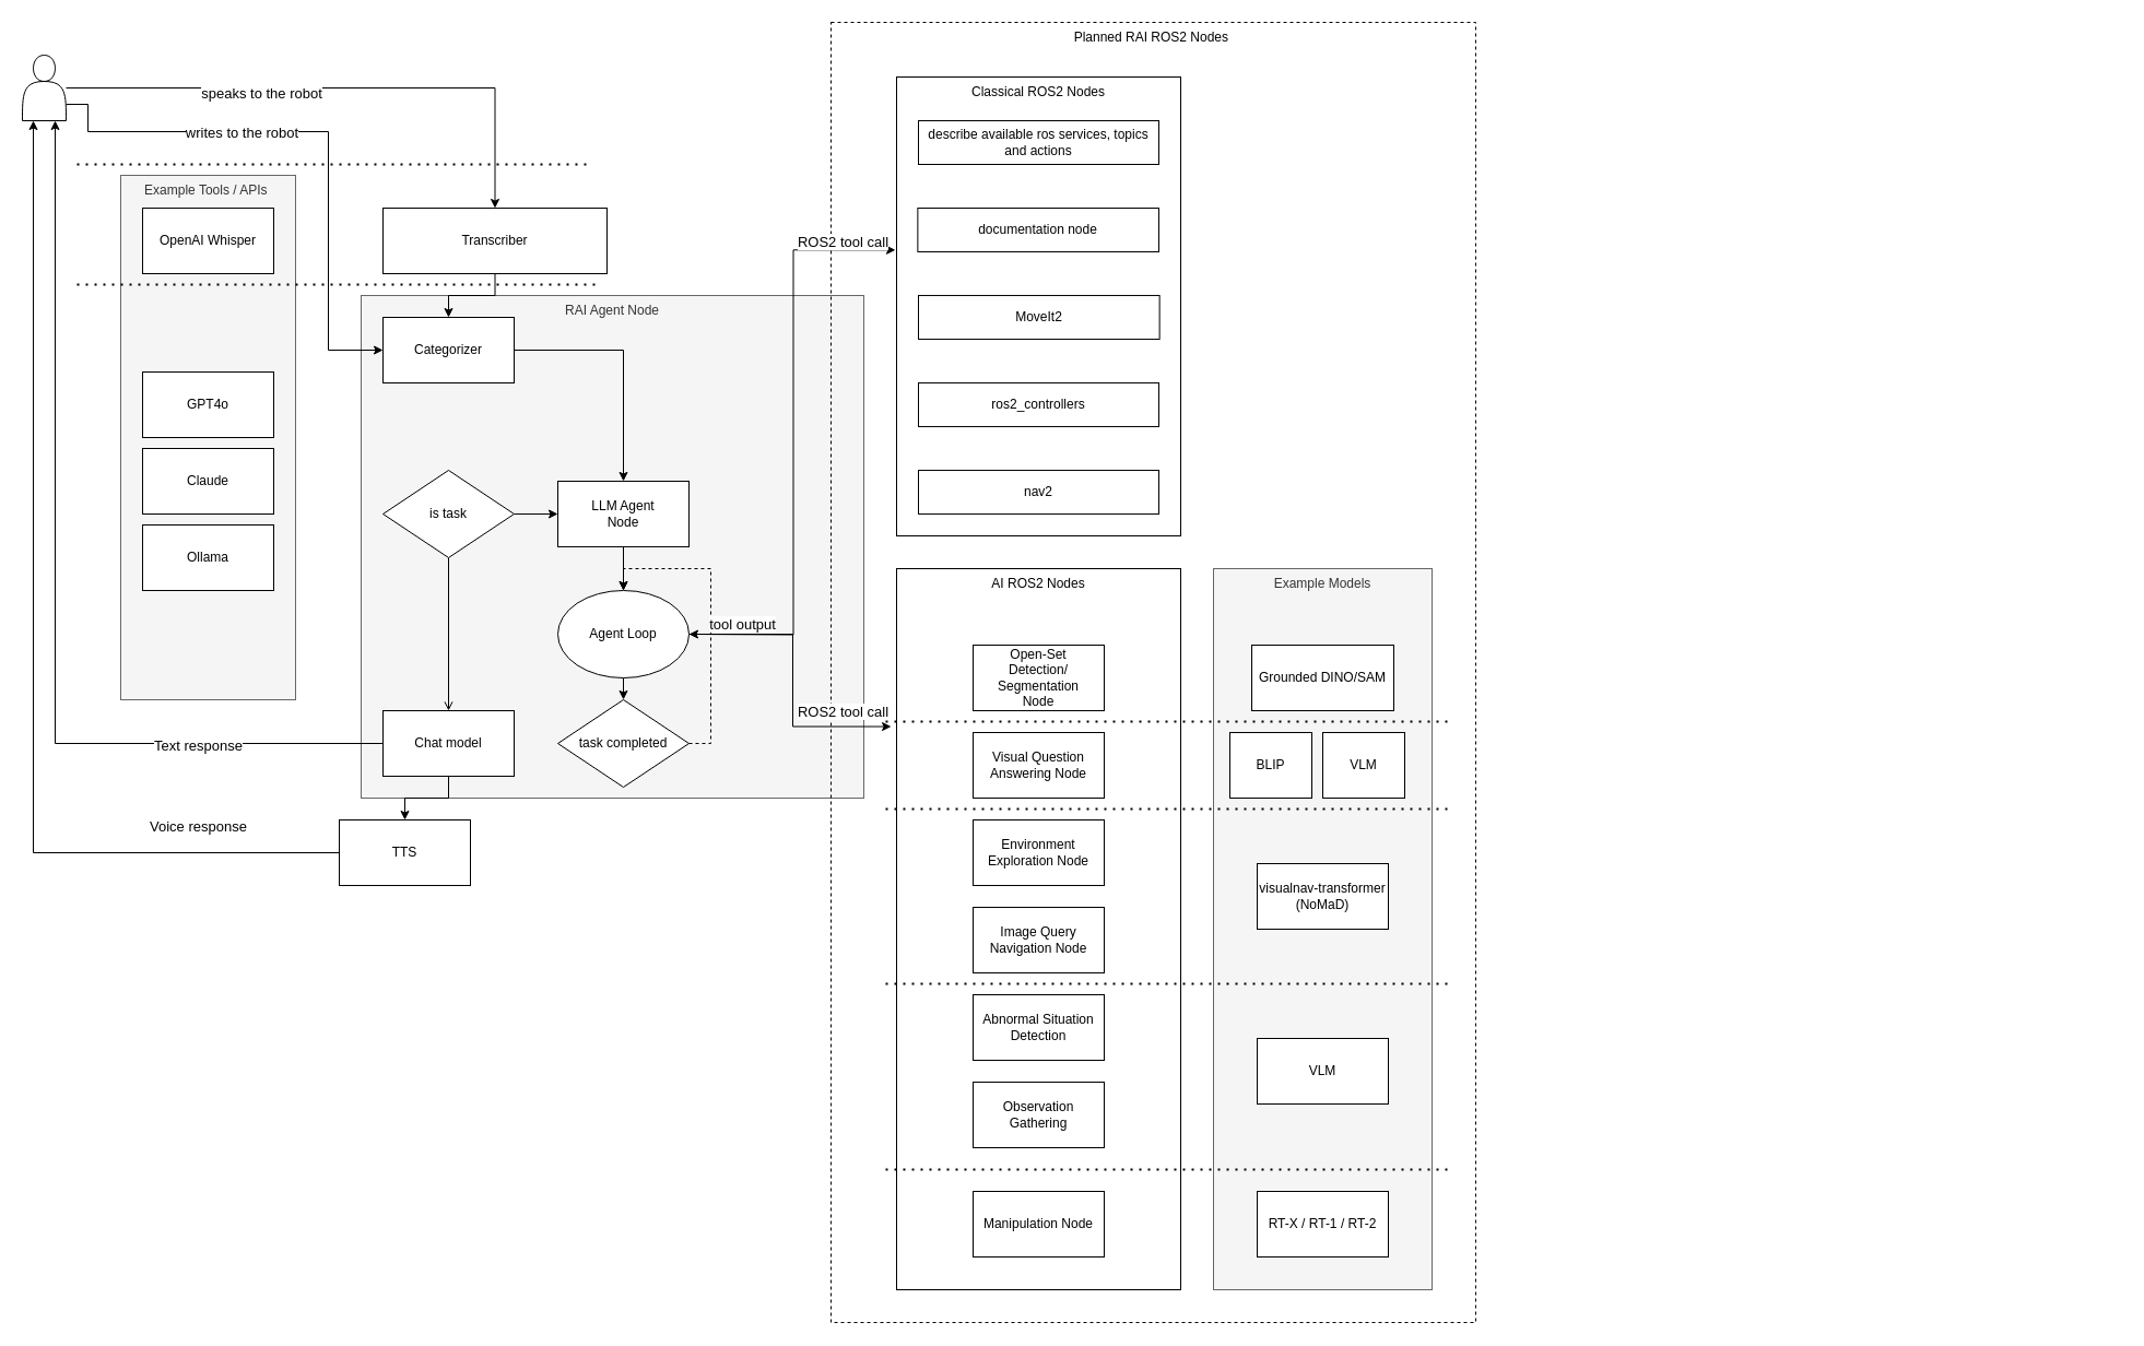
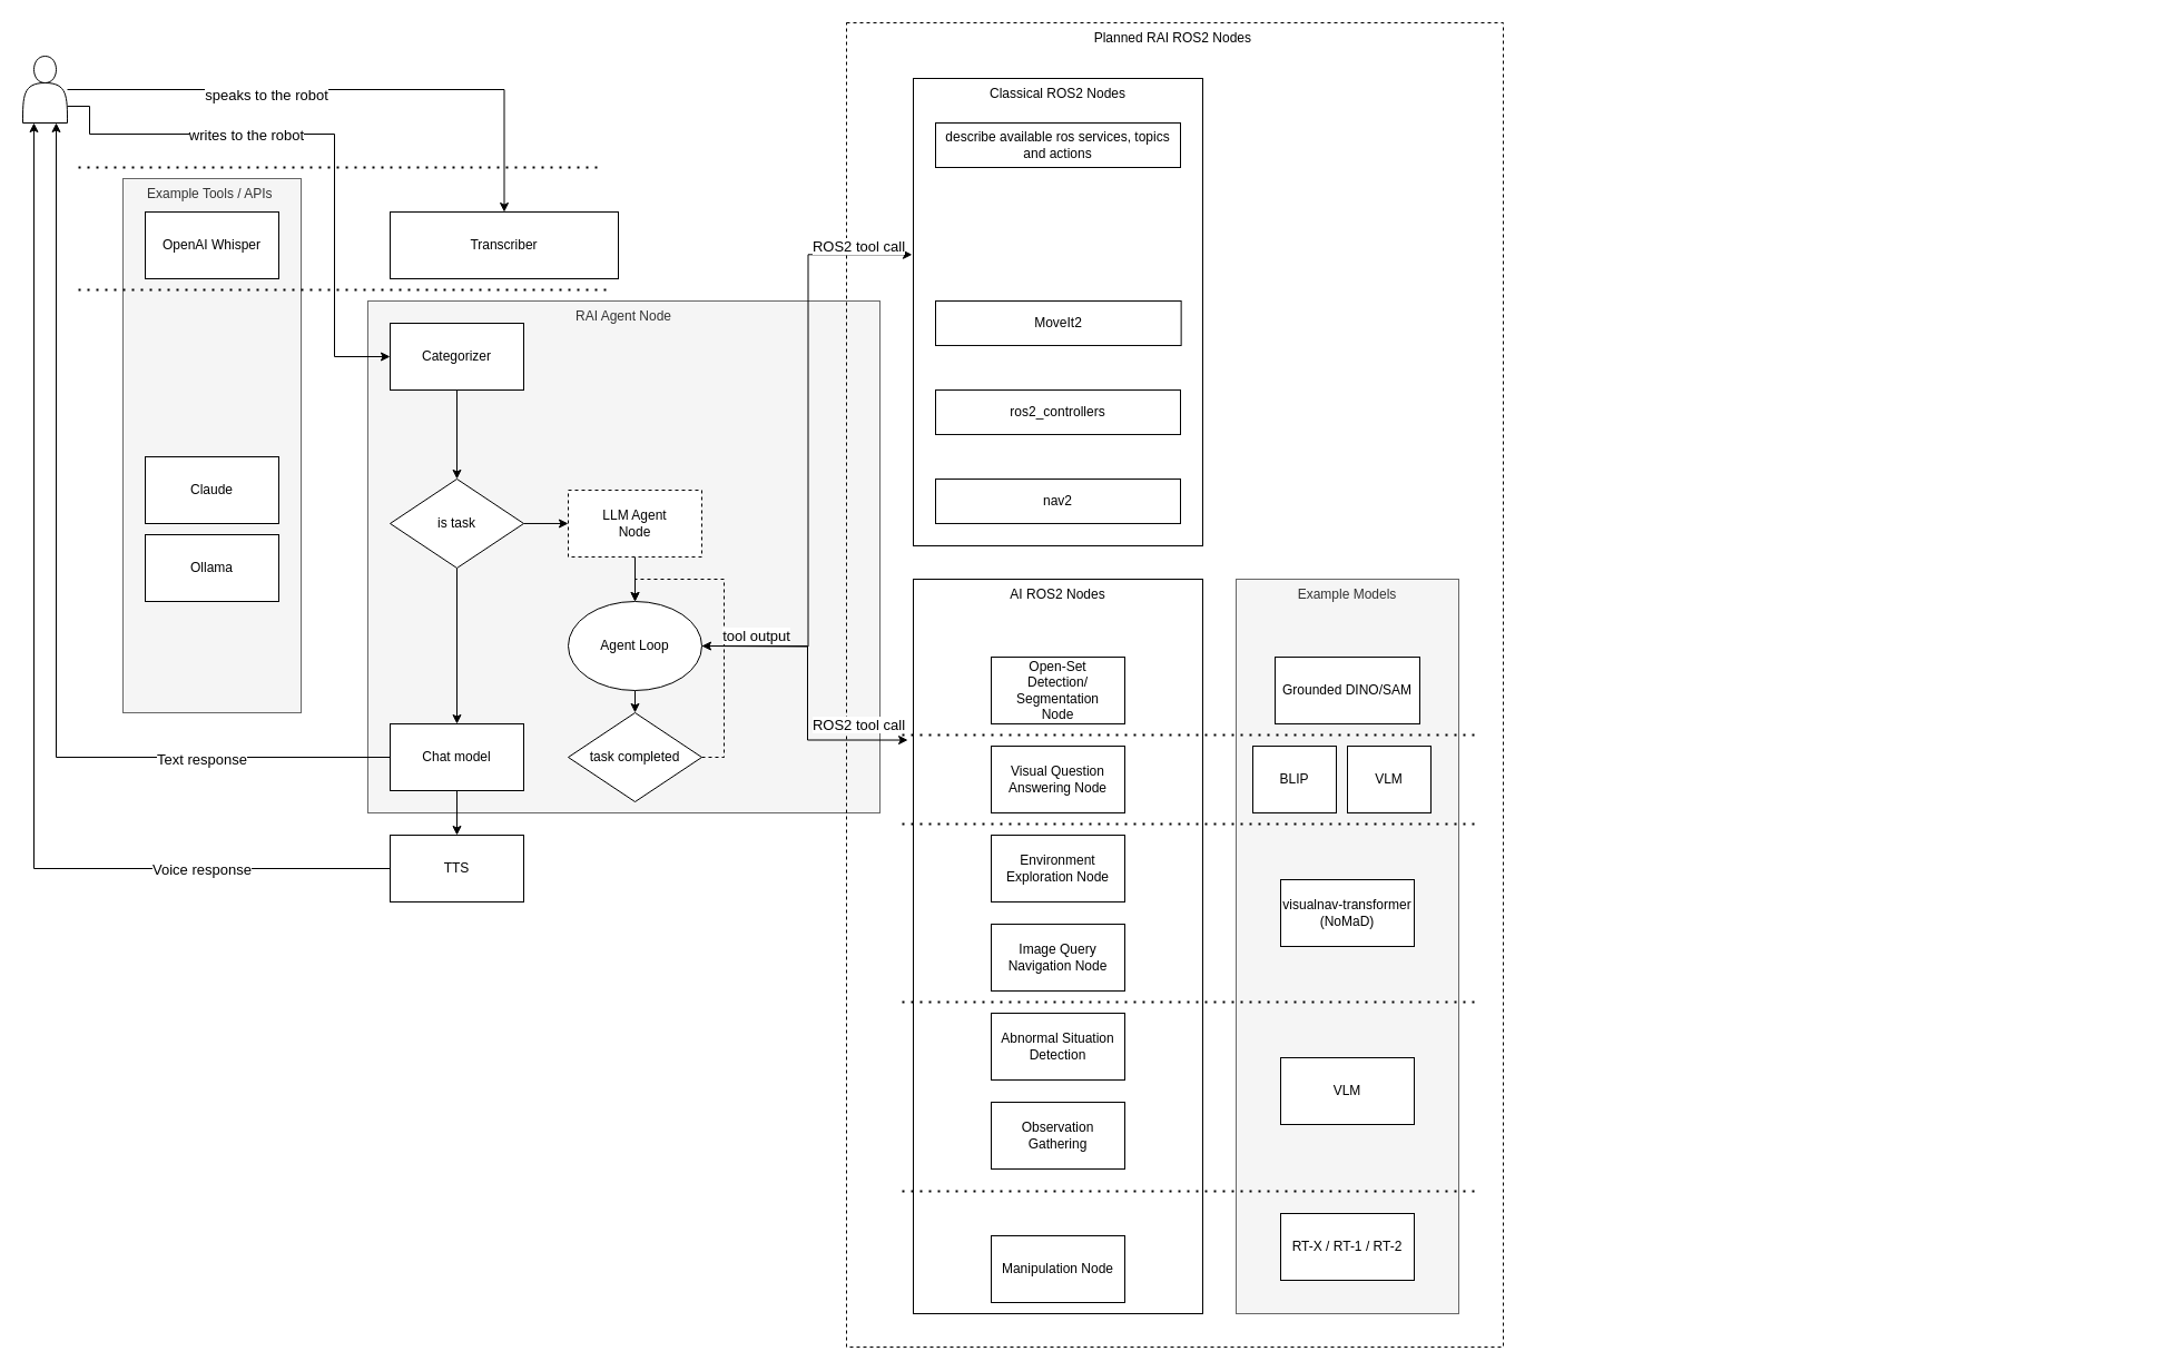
- <mxCell id="47" value="documentation node" style="rounded=0;whiteSpace=wrap;html=1;" parent="41" vertex="1"><mxGeometry x="19.37" y="120" width="220.63" height="40" as="geometry" /></mxCell>
- <mxCell id="7" style="edgeStyle=orthogonalEdgeStyle;rounded=0;orthogonalLoop=1;jettySize=auto;html=1;" parent="1" source="8" target="24" edge="1"><mxGeometry relative="1" as="geometry" /></mxCell>
- <mxCell id="23" style="edgeStyle=orthogonalEdgeStyle;rounded=0;orthogonalLoop=1;jettySize=auto;html=1;" parent="1" source="24" target="6" edge="1"><mxGeometry relative="1" as="geometry" /></mxCell>
+ <mxCell id="23" style="edgeStyle=orthogonalEdgeStyle;rounded=0;orthogonalLoop=1;jettySize=auto;html=1;entryX=0.5;entryY=0;entryDx=0;entryDy=0;" parent="1" source="24" target="27" edge="1"><mxGeometry relative="1" as="geometry" /></mxCell>
- <mxCell id="10" value="GPT4o" style="rounded=0;whiteSpace=wrap;html=1;" parent="1" vertex="1"><mxGeometry x="130" y="340" width="120" height="60" as="geometry" /></mxCell>
- <mxCell id="6" value="LLM Agent&lt;br&gt;Node" style="rounded=0;whiteSpace=wrap;html=1;" parent="1" vertex="1"><mxGeometry x="510.01" y="439.97" width="120" height="60" as="geometry" /></mxCell>
+ <mxCell id="6" value="LLM Agent&lt;br&gt;Node" style="rounded=0;whiteSpace=wrap;html=1;dashed=1;" parent="1" vertex="1"><mxGeometry x="510.01" y="439.97" width="120" height="60" as="geometry" /></mxCell>
- <mxCell id="26" style="edgeStyle=orthogonalEdgeStyle;rounded=0;orthogonalLoop=1;jettySize=auto;html=1;entryX=0.5;entryY=0;entryDx=0;entryDy=0;endArrow=open;" parent="1" source="27" target="31" edge="1"><mxGeometry relative="1" as="geometry" /></mxCell>
+ <mxCell id="26" style="edgeStyle=orthogonalEdgeStyle;rounded=0;orthogonalLoop=1;jettySize=auto;html=1;entryX=0.5;entryY=0;entryDx=0;entryDy=0;" parent="1" source="27" target="31" edge="1"><mxGeometry relative="1" as="geometry" /></mxCell>
- <mxCell id="34" value="TTS" style="rounded=0;whiteSpace=wrap;html=1;" parent="1" vertex="1"><mxGeometry x="310" y="750" width="120" height="60" as="geometry" /></mxCell>
+ <mxCell id="34" value="TTS" style="rounded=0;whiteSpace=wrap;html=1;" parent="1" vertex="1"><mxGeometry x="350" y="750" width="120" height="60" as="geometry" /></mxCell>
- <mxCell id="64" value="Manipulation Node" style="rounded=0;whiteSpace=wrap;html=1;" parent="48" vertex="1"><mxGeometry x="70" y="570" width="120" height="60" as="geometry" /></mxCell>
+ <mxCell id="64" value="Manipulation Node" style="rounded=0;whiteSpace=wrap;html=1;" parent="48" vertex="1"><mxGeometry x="70" y="590" width="120" height="60" as="geometry" /></mxCell>
